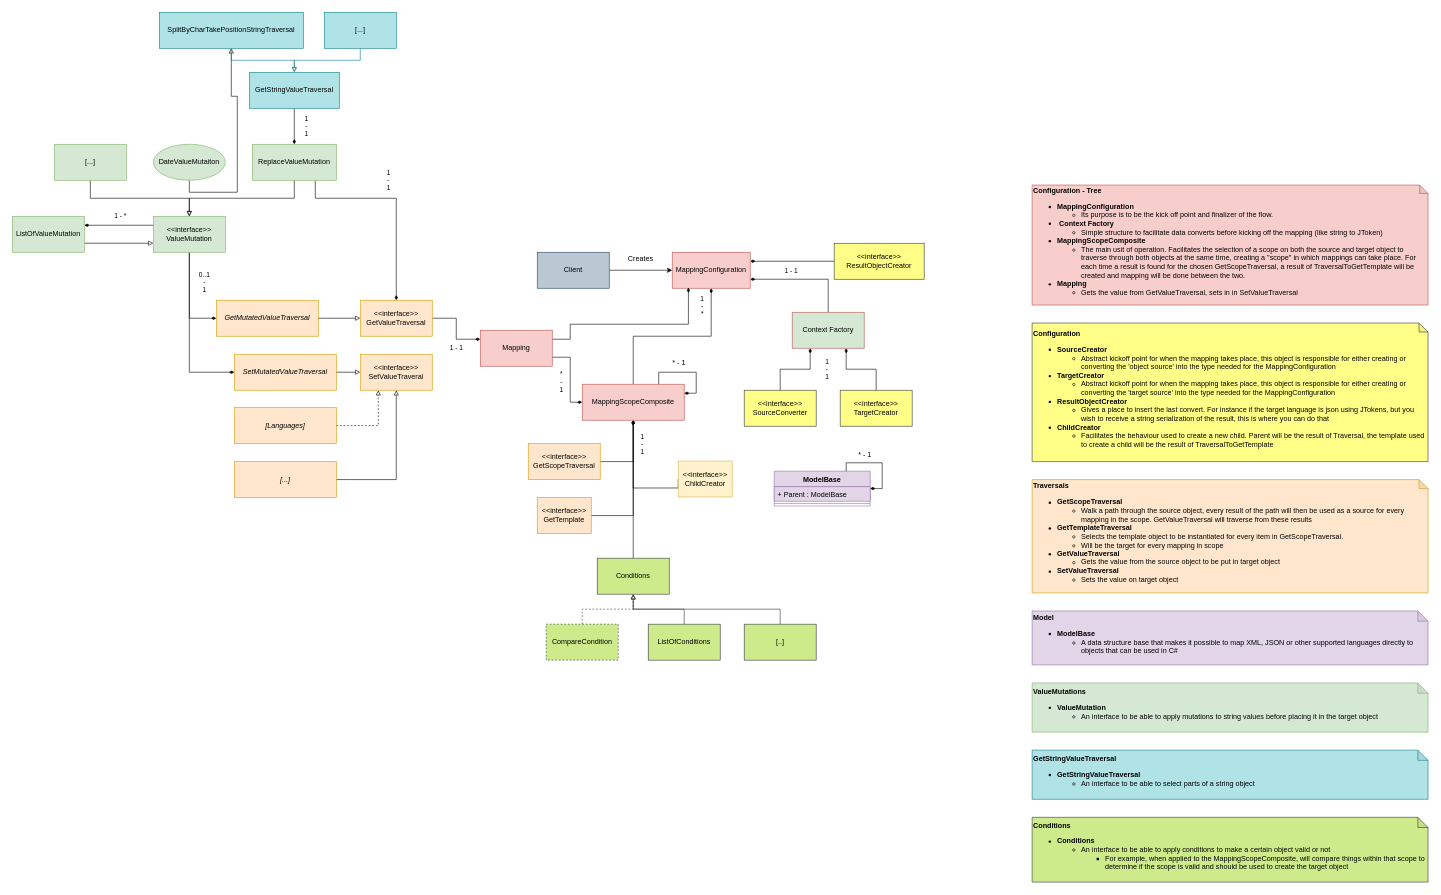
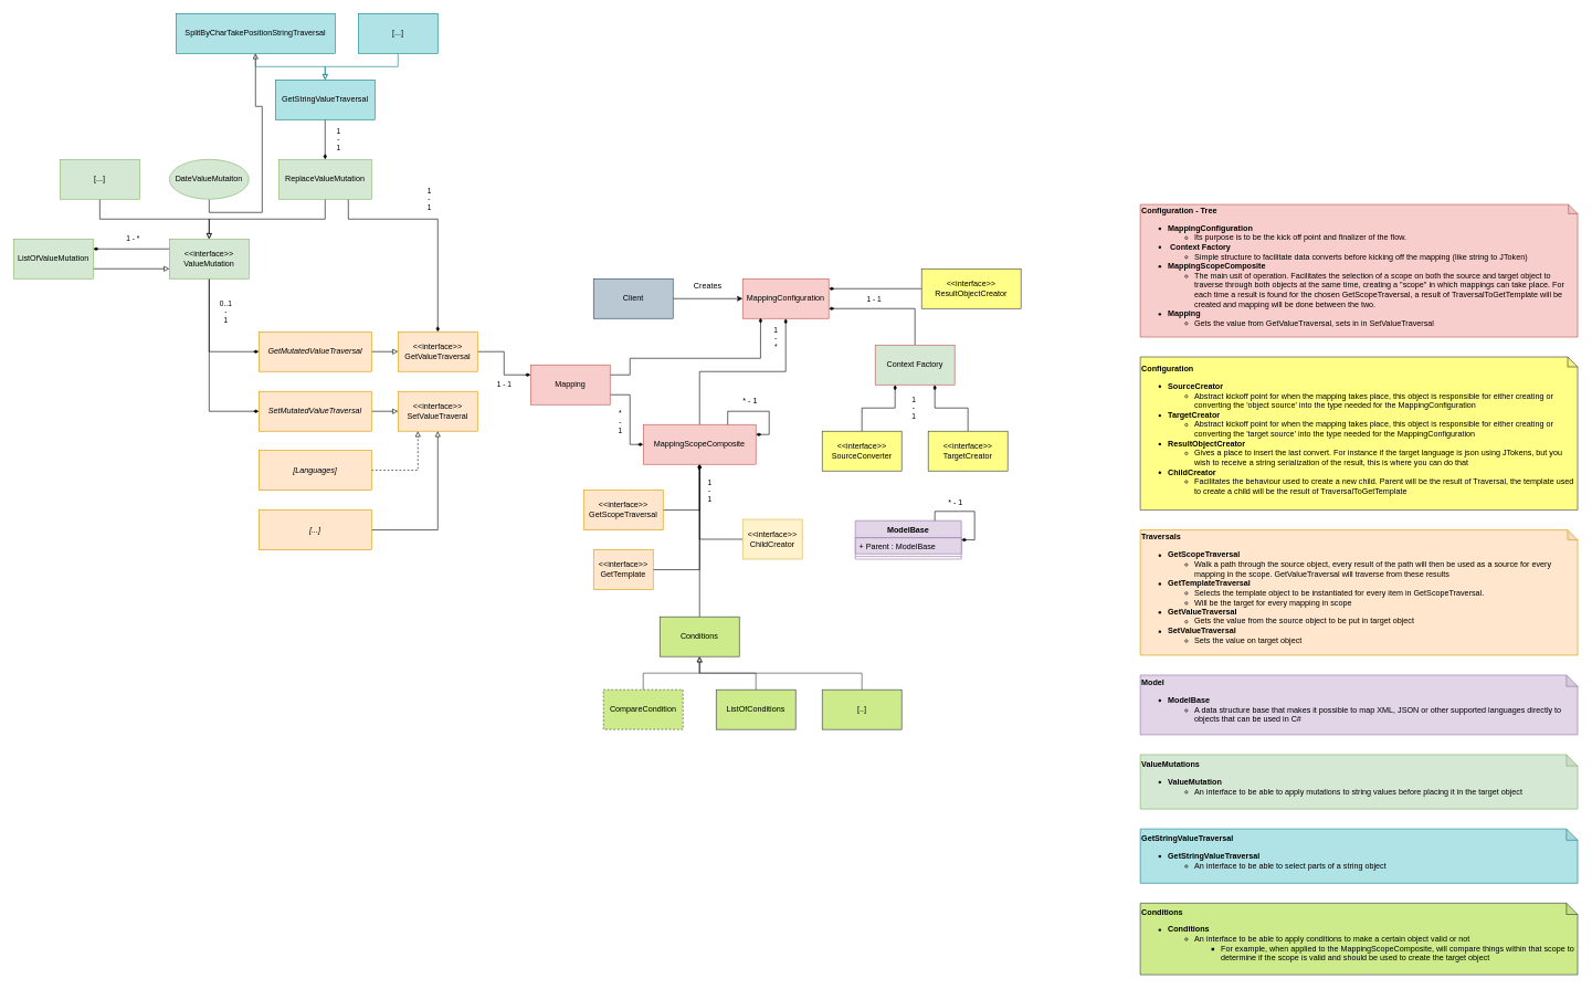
- <mxCell id="72" value="&lt;i&gt;GetMutatedValueTraversal&lt;/i&gt;" style="rounded=0;whiteSpace=wrap;html=1;fillColor=#ffe6cc;strokeColor=#d79b00;" vertex="1" parent="1"><mxGeometry x="360" y="500" width="170" height="60" as="geometry" /></mxCell>
+ <mxCell id="72" value="&lt;i&gt;GetMutatedValueTraversal&lt;/i&gt;" style="rounded=0;whiteSpace=wrap;html=1;fillColor=#ffe6cc;strokeColor=#d79b00;" vertex="1" parent="1"><mxGeometry x="390" y="500" width="170" height="60" as="geometry" /></mxCell>
- <mxCell id="24" value="&amp;lt;&amp;lt;interface&amp;gt;&amp;gt;&lt;br&gt;ChildCreator" style="rounded=0;whiteSpace=wrap;html=1;fillColor=#fff2cc;strokeColor=#d6b656;" parent="1" vertex="1"><mxGeometry x="1130" y="768" width="90" height="60" as="geometry" /></mxCell>
+ <mxCell id="24" value="&amp;lt;&amp;lt;interface&amp;gt;&amp;gt;&lt;br&gt;ChildCreator" style="rounded=0;whiteSpace=wrap;html=1;fillColor=#fff2cc;strokeColor=#d6b656;" parent="1" vertex="1"><mxGeometry x="1120" y="783" width="90" height="60" as="geometry" /></mxCell>
- <mxCell id="65" style="edgeStyle=orthogonalEdgeStyle;rounded=0;orthogonalLoop=1;jettySize=auto;html=1;exitX=0.5;exitY=0;exitDx=0;exitDy=0;entryX=0.5;entryY=1;entryDx=0;entryDy=0;startArrow=none;startFill=0;endArrow=block;endFill=0;fillColor=#cdeb8b;strokeColor=#36393d;dashed=1;" parent="1" source="66" target="64" edge="1"><mxGeometry relative="1" as="geometry" /></mxCell>
+ <mxCell id="65" style="edgeStyle=orthogonalEdgeStyle;rounded=0;orthogonalLoop=1;jettySize=auto;html=1;exitX=0.5;exitY=0;exitDx=0;exitDy=0;entryX=0.5;entryY=1;entryDx=0;entryDy=0;startArrow=none;startFill=0;endArrow=block;endFill=0;fillColor=#cdeb8b;strokeColor=#36393d;" parent="1" source="66" target="64" edge="1"><mxGeometry relative="1" as="geometry" /></mxCell>
